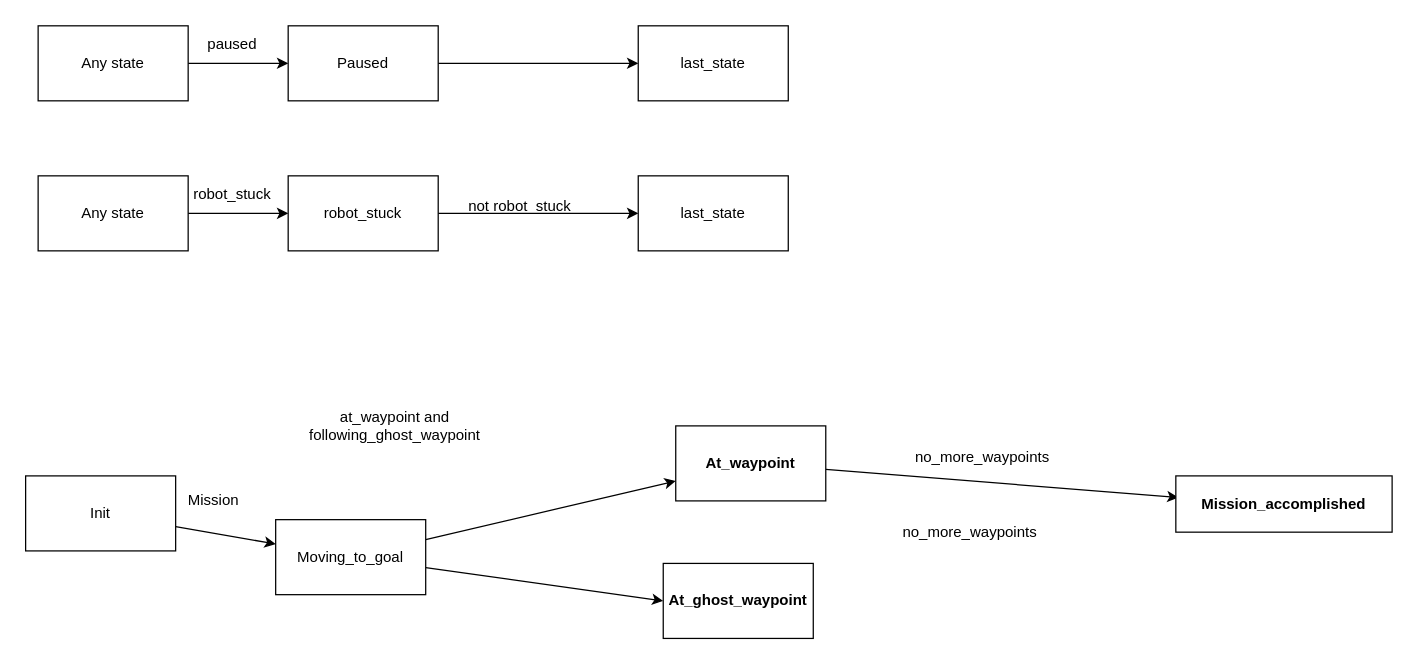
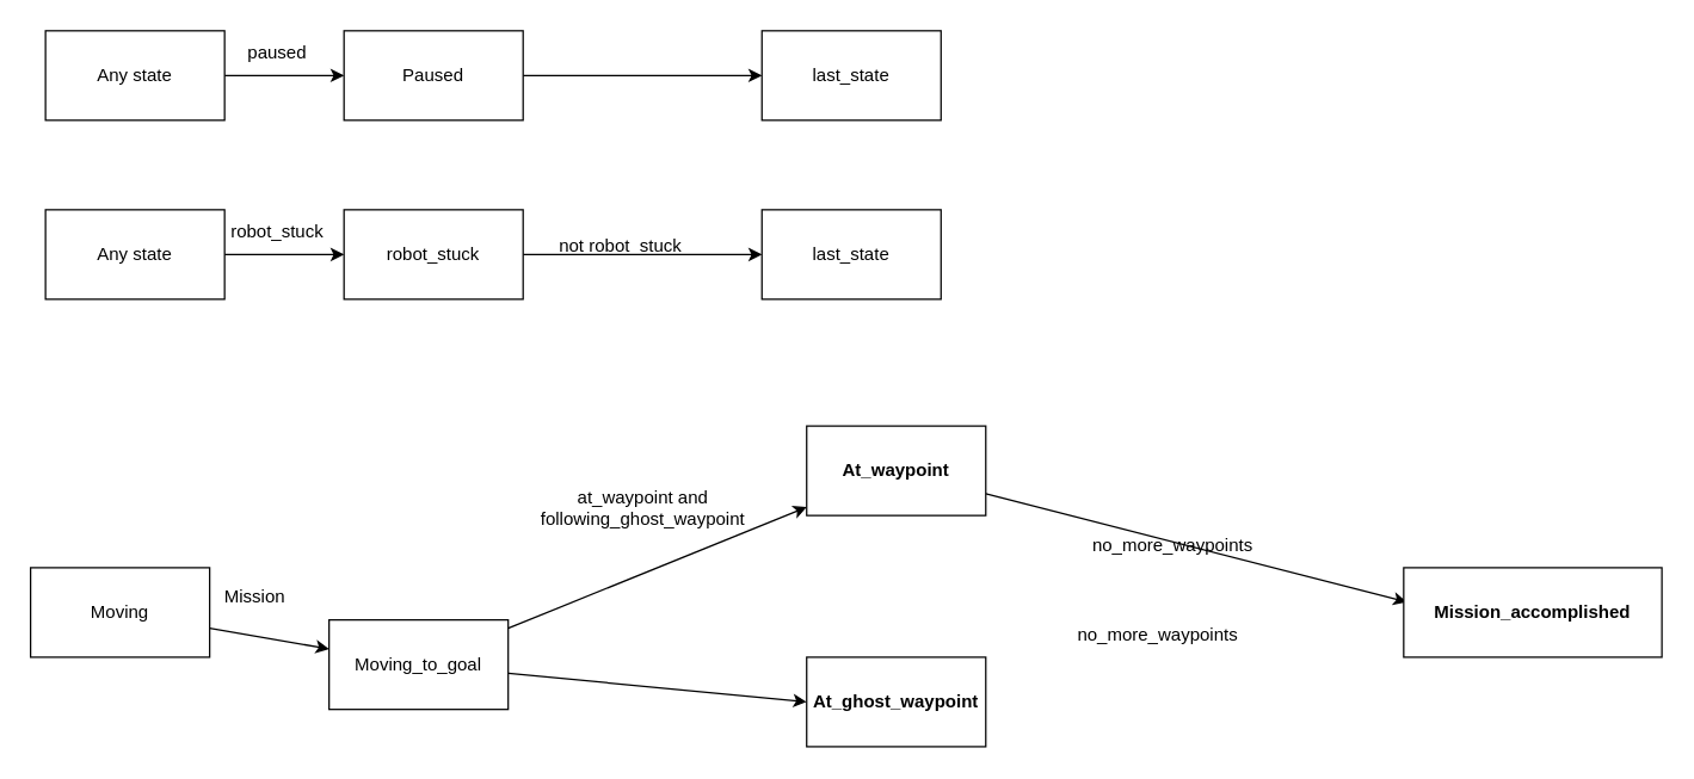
- <mxCell id="15" value="at_waypoint and &lt;br&gt;following_ghost_waypoint" style="text;html=1;align=center;verticalAlign=middle;resizable=0;points=[];autosize=1;strokeColor=none;fillColor=none;" parent="1" vertex="1"><mxGeometry x="235" y="320" width="160" height="40" as="geometry" /></mxCell>
+ <mxCell id="15" value="at_waypoint and &lt;br&gt;following_ghost_waypoint" style="text;html=1;align=center;verticalAlign=middle;resizable=0;points=[];autosize=1;strokeColor=none;fillColor=none;" parent="1" vertex="1"><mxGeometry x="350" y="320" width="160" height="40" as="geometry" /></mxCell>
- <mxCell id="8" value="At_waypoint" style="rounded=0;whiteSpace=wrap;html=1;fontStyle=1" parent="1" vertex="1"><mxGeometry x="540" y="340" width="120" height="60" as="geometry" /></mxCell>
+ <mxCell id="8" value="At_waypoint" style="rounded=0;whiteSpace=wrap;html=1;fontStyle=1" parent="1" vertex="1"><mxGeometry x="540" y="285" width="120" height="60" as="geometry" /></mxCell>
- <mxCell id="14" value="Mission_accomplished" style="rounded=0;whiteSpace=wrap;html=1;fontStyle=1" parent="1" vertex="1"><mxGeometry x="940" y="380" width="173" height="45" as="geometry" /></mxCell>
+ <mxCell id="14" value="Mission_accomplished" style="rounded=0;whiteSpace=wrap;html=1;fontStyle=1" parent="1" vertex="1"><mxGeometry x="940" y="380" width="173" height="60" as="geometry" /></mxCell>
- <mxCell id="3" value="Init" style="rounded=0;whiteSpace=wrap;html=1;" parent="1" vertex="1"><mxGeometry x="20" y="380" width="120" height="60" as="geometry" /></mxCell>
+ <mxCell id="3" value="Moving" style="rounded=0;whiteSpace=wrap;html=1;" parent="1" vertex="1"><mxGeometry x="20" y="380" width="120" height="60" as="geometry" /></mxCell>
- <mxCell id="9" value="At_ghost_waypoint" style="rounded=0;whiteSpace=wrap;html=1;fontStyle=1" parent="1" vertex="1"><mxGeometry x="530" y="450" width="120" height="60" as="geometry" /></mxCell>
+ <mxCell id="9" value="At_ghost_waypoint" style="rounded=0;whiteSpace=wrap;html=1;fontStyle=1" parent="1" vertex="1"><mxGeometry x="540" y="440" width="120" height="60" as="geometry" /></mxCell>
